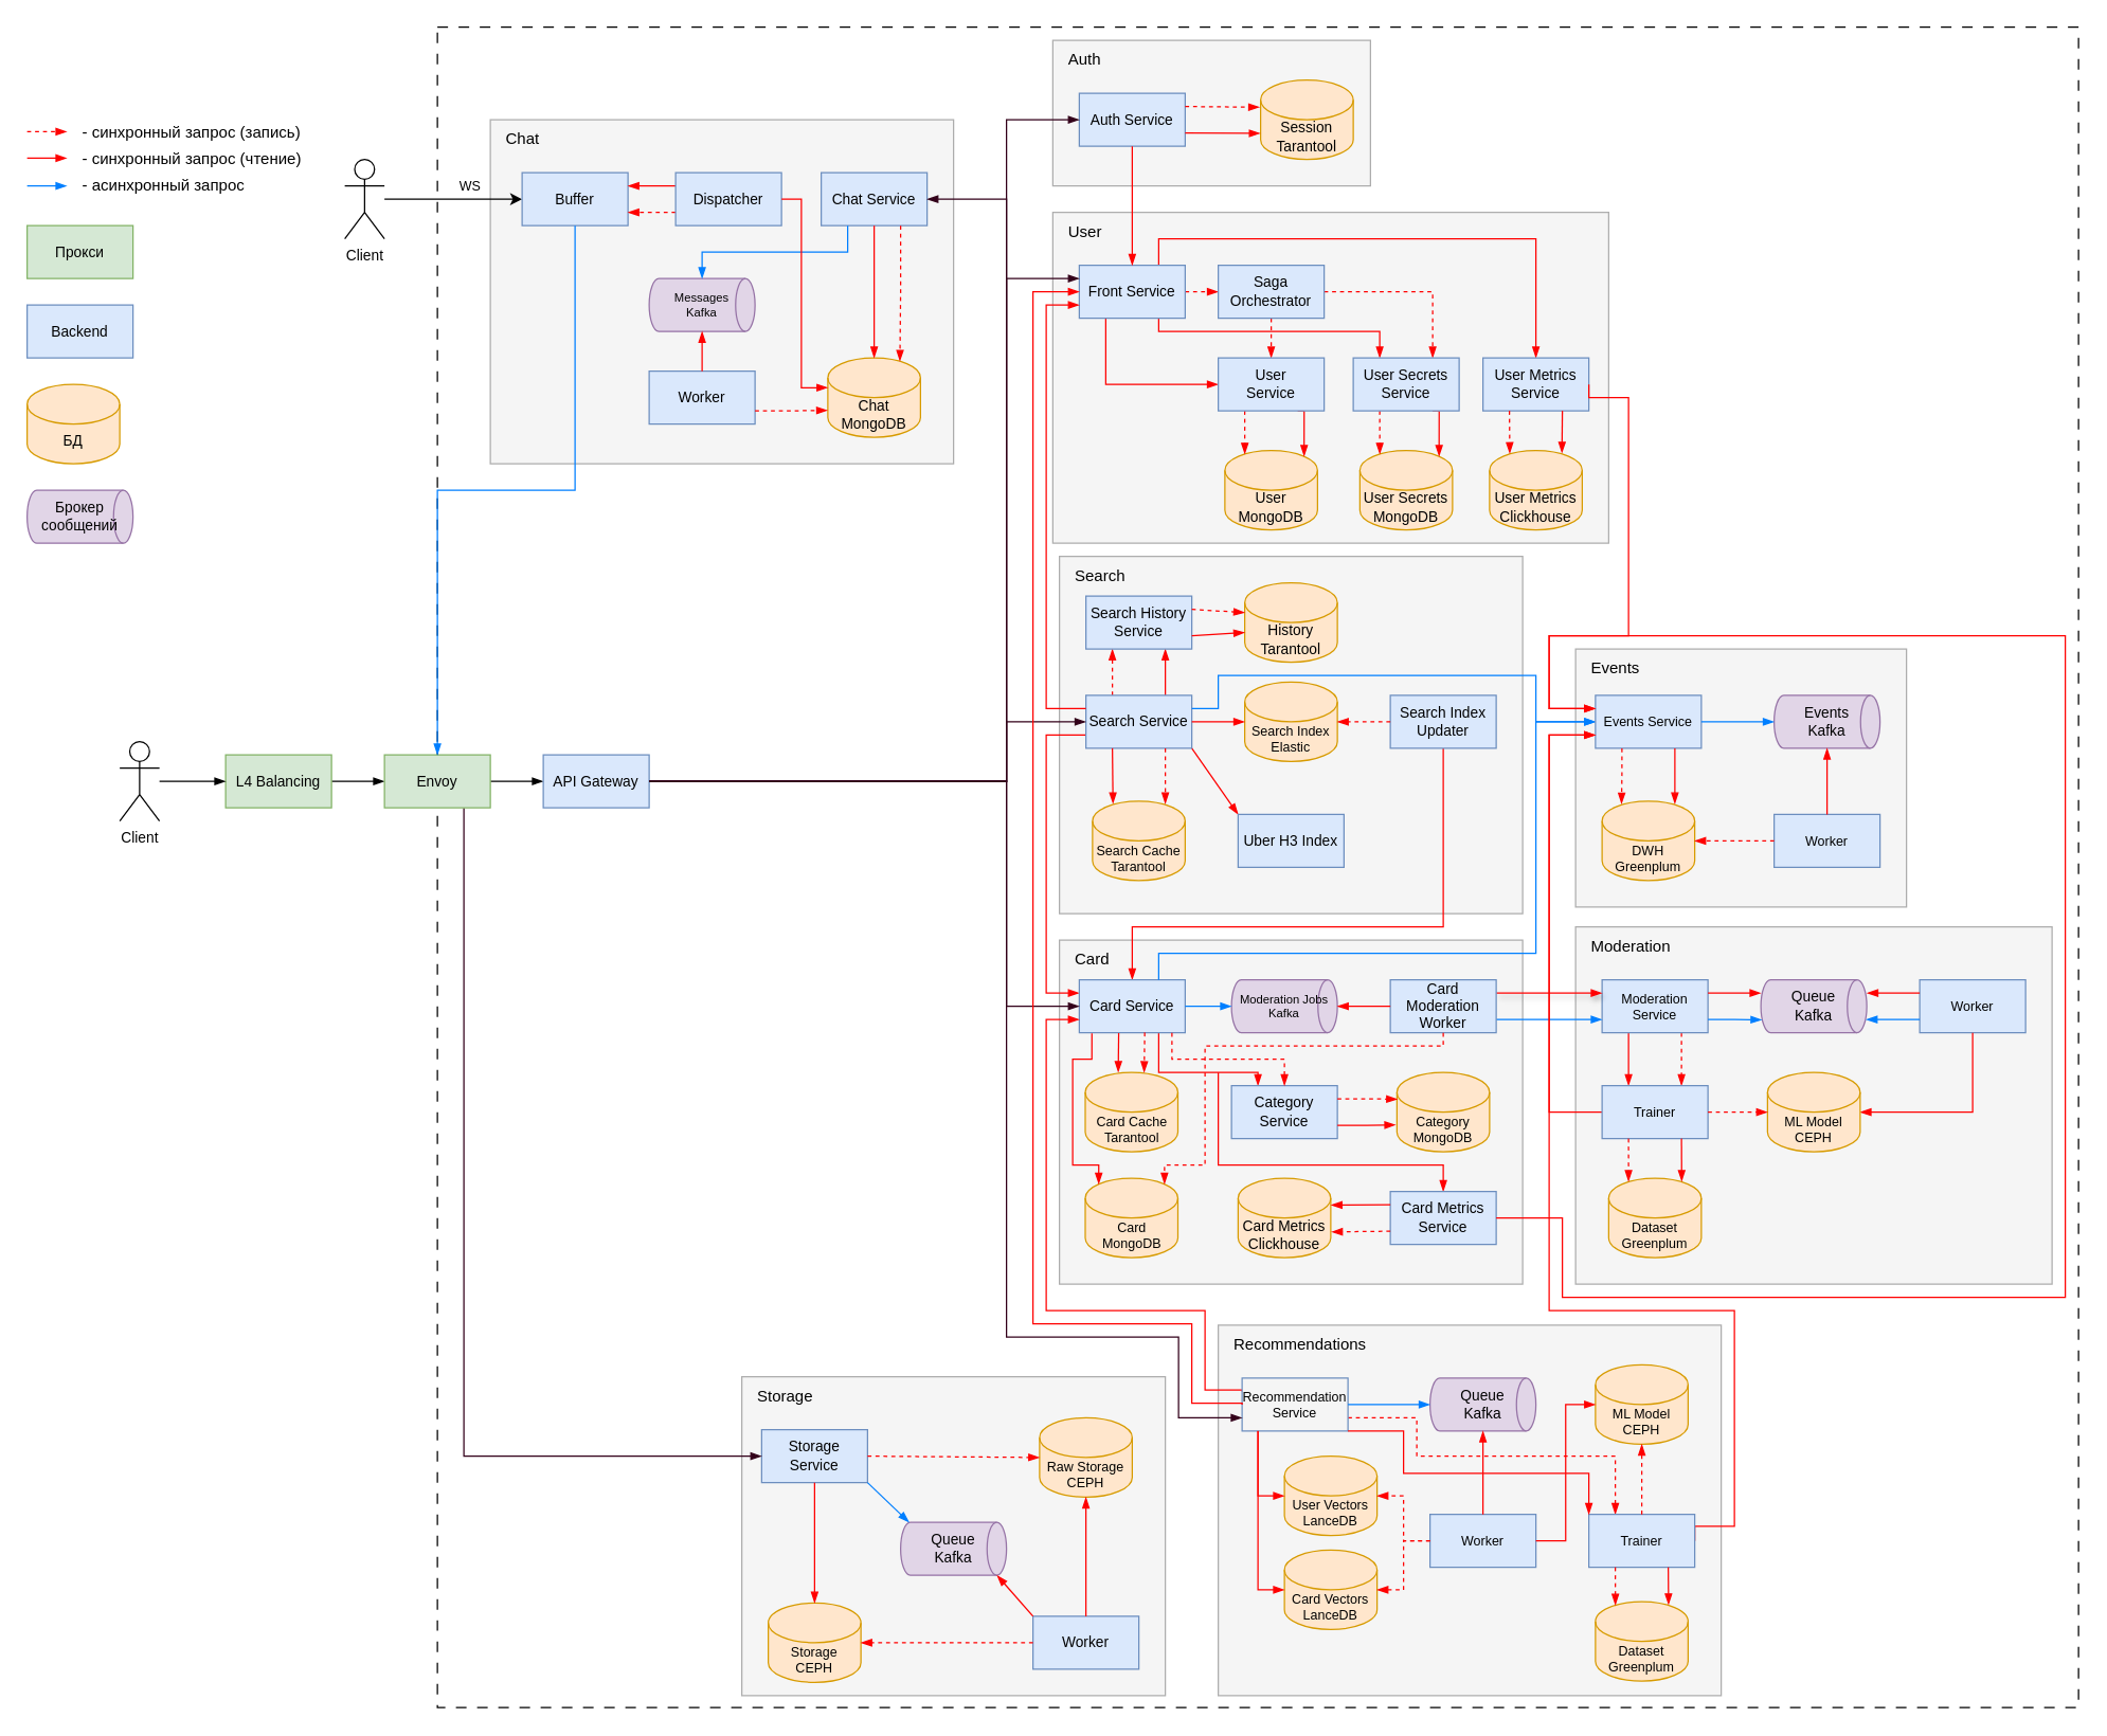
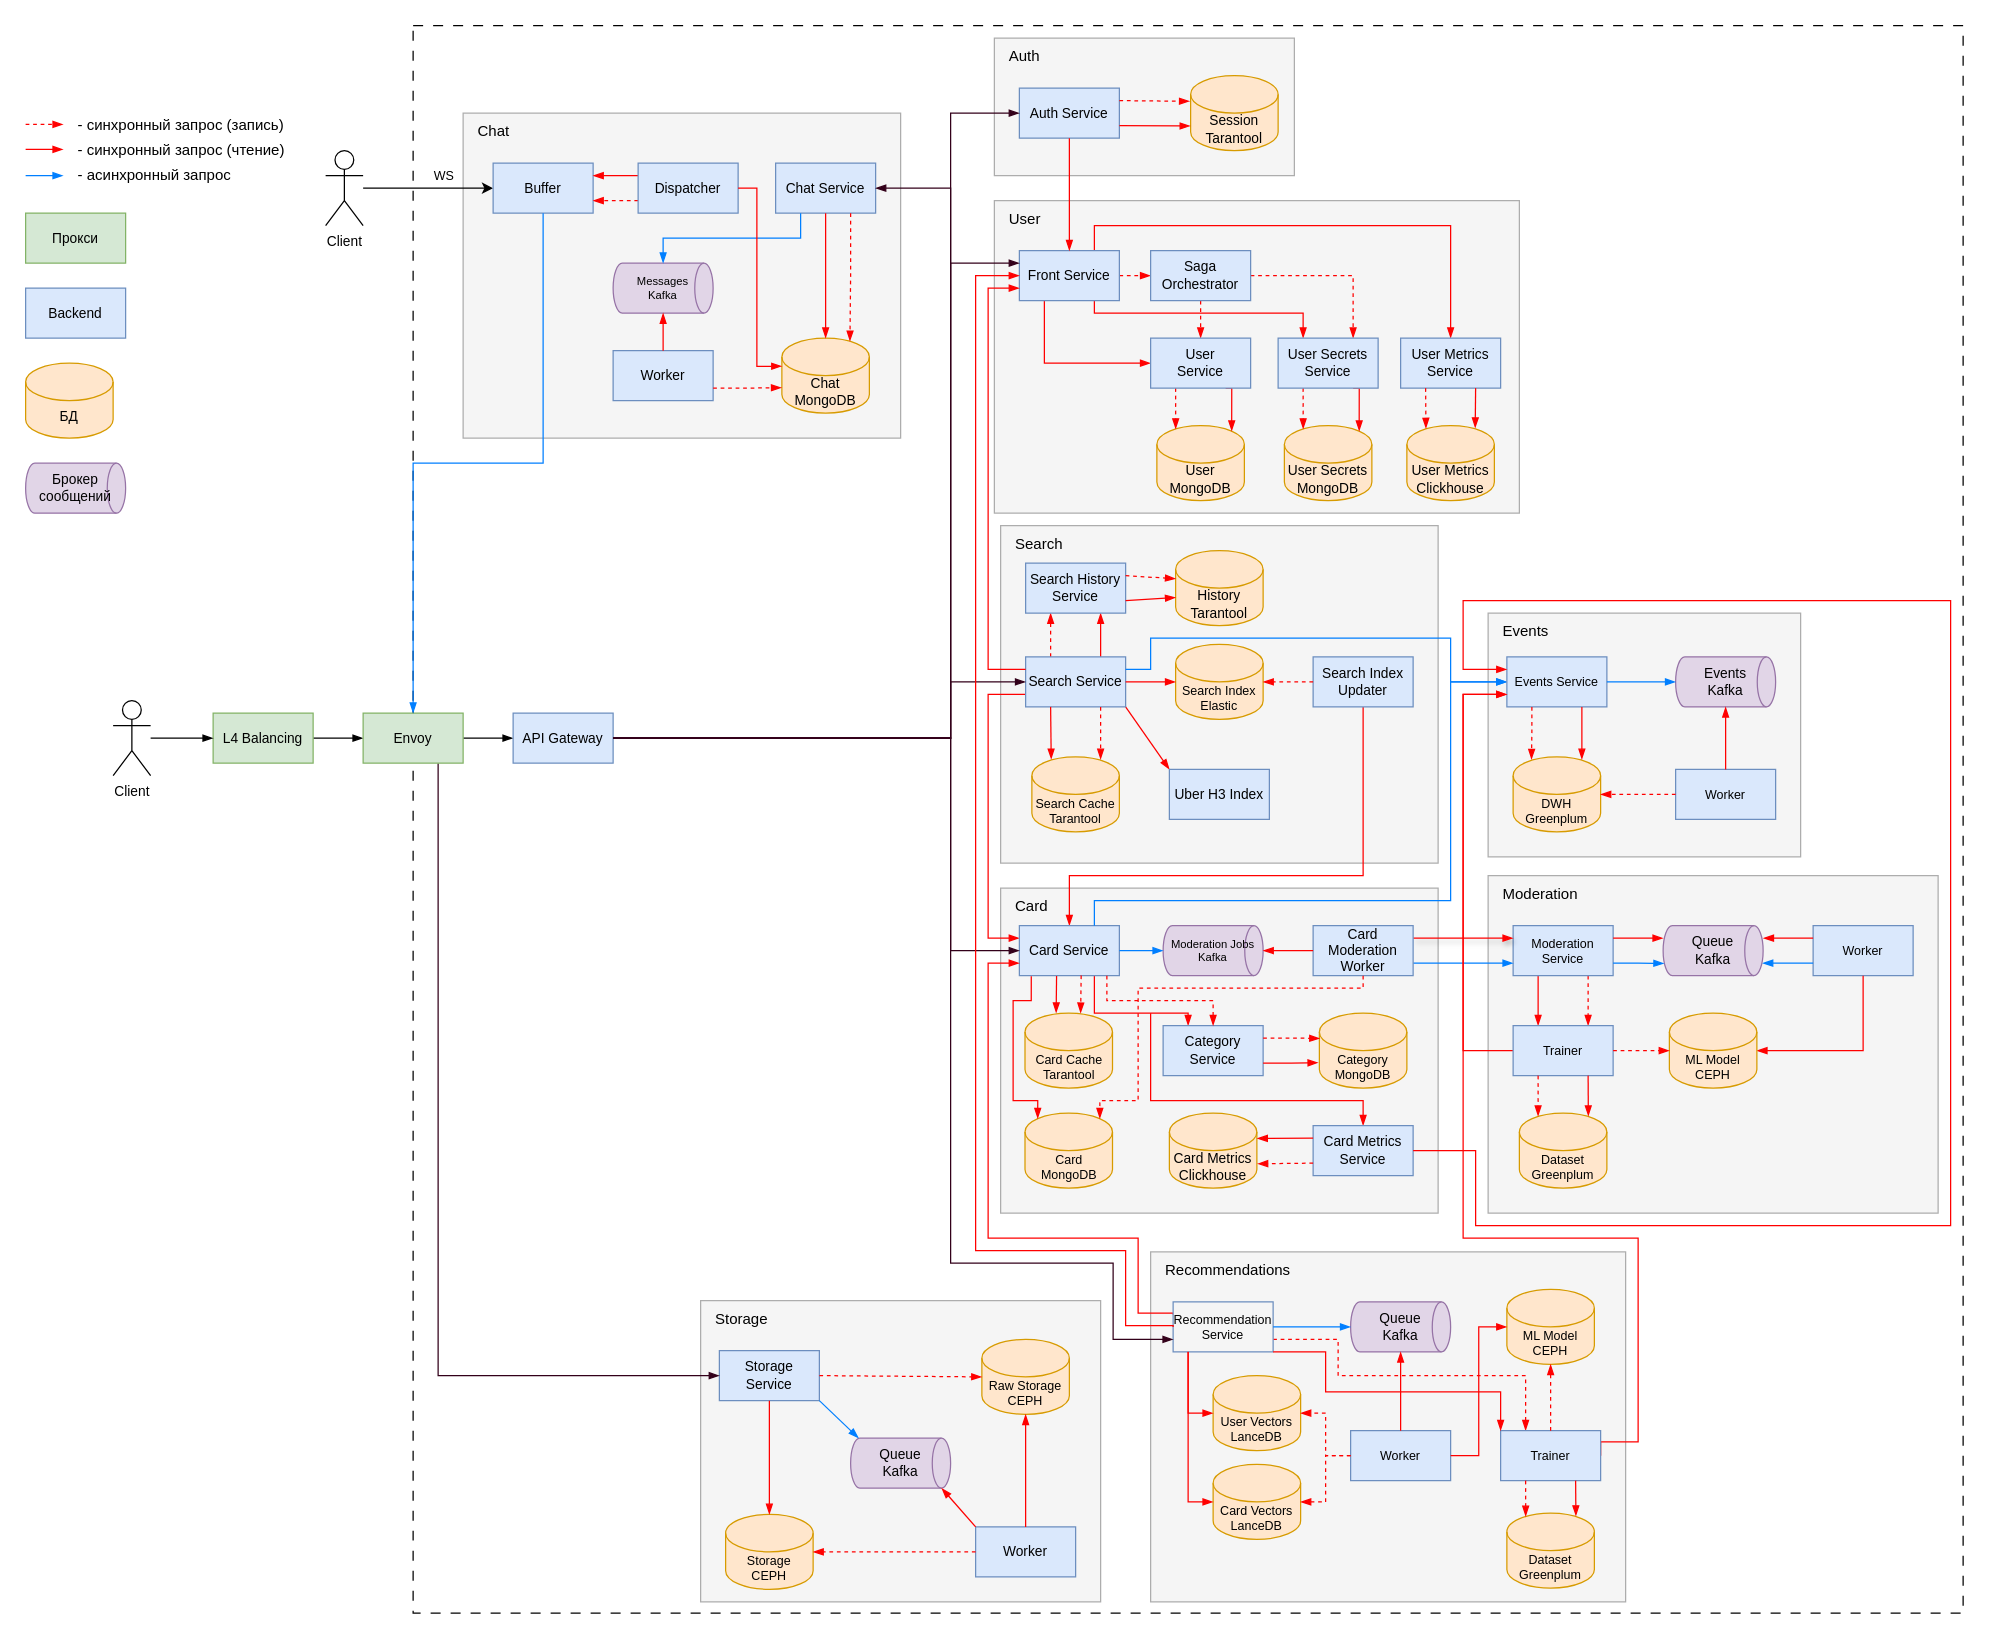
- <mxCell id="156" style="edgeStyle=orthogonalEdgeStyle;rounded=0;orthogonalLoop=1;jettySize=auto;html=1;exitX=1;exitY=0.5;exitDx=0;exitDy=0;entryX=0;entryY=0.25;entryDx=0;entryDy=0;endArrow=blockThin;endFill=1;strokeColor=#FF0000;" parent="1" source="90" target="148" edge="1"><mxGeometry relative="1" as="geometry"><Array as="points"><mxPoint x="1230" y="300" /><mxPoint x="1230" y="480" /><mxPoint x="1170" y="480" /><mxPoint x="1170" y="535" /></Array></mxGeometry></mxCell>
